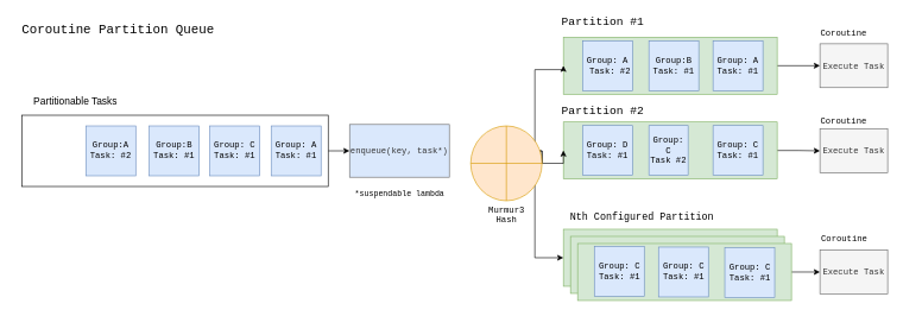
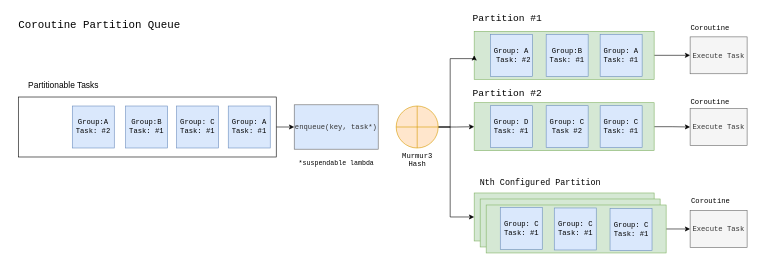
- <mxCell id="10" value="&lt;div&gt;Group: C&lt;/div&gt;&lt;div&gt;Task #2&lt;br&gt;&lt;/div&gt;" style="whiteSpace=wrap;html=1;aspect=fixed;fillColor=#dae8fc;strokeColor=#6c8ebf;fontColor=#000000;fontFamily=Courier New;" vertex="1" parent="1"><mxGeometry x="910" y="175.5" width="55" height="70" as="geometry" /></mxCell>
+ <mxCell id="10" value="&lt;div&gt;Group: C&lt;/div&gt;&lt;div&gt;Task #2&lt;br&gt;&lt;/div&gt;" style="whiteSpace=wrap;html=1;aspect=fixed;fillColor=#dae8fc;strokeColor=#6c8ebf;fontColor=#000000;fontFamily=Courier New;" vertex="1" parent="1"><mxGeometry x="910" y="175.5" width="70" height="70" as="geometry" /></mxCell>
- <mxCell id="29" value="&lt;div&gt;&lt;font&gt;Murmur3&lt;/font&gt;&lt;/div&gt;&lt;div&gt;&lt;font&gt;Hash&lt;/font&gt;&lt;br&gt;&lt;/div&gt;" style="verticalLabelPosition=bottom;verticalAlign=top;html=1;shape=mxgraph.flowchart.summing_function;fontFamily=Courier New;fillColor=#ffe6cc;strokeColor=#d79b00;" vertex="1" parent="1"><mxGeometry x="660" y="176" width="100" height="105" as="geometry" /></mxCell>
+ <mxCell id="29" value="&lt;div&gt;&lt;font&gt;Murmur3&lt;/font&gt;&lt;/div&gt;&lt;div&gt;&lt;font&gt;Hash&lt;/font&gt;&lt;br&gt;&lt;/div&gt;" style="verticalLabelPosition=bottom;verticalAlign=top;html=1;shape=mxgraph.flowchart.summing_function;fontFamily=Courier New;fillColor=#ffe6cc;strokeColor=#d79b00;" vertex="1" parent="1"><mxGeometry x="660" y="176" width="70" height="70" as="geometry" /></mxCell>
